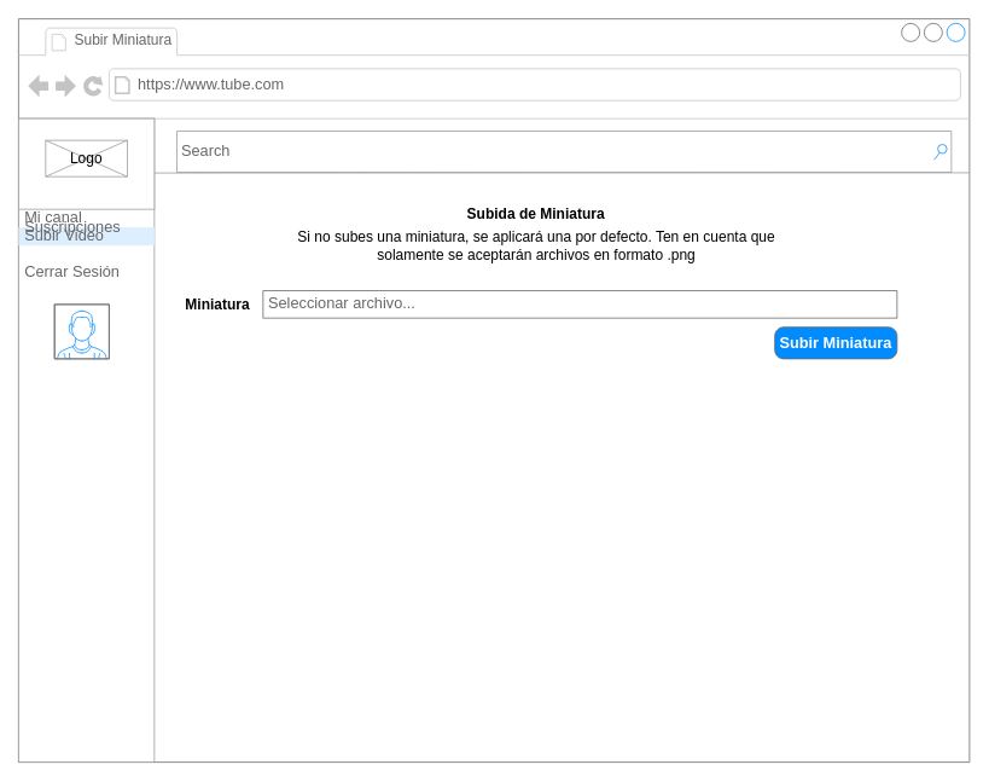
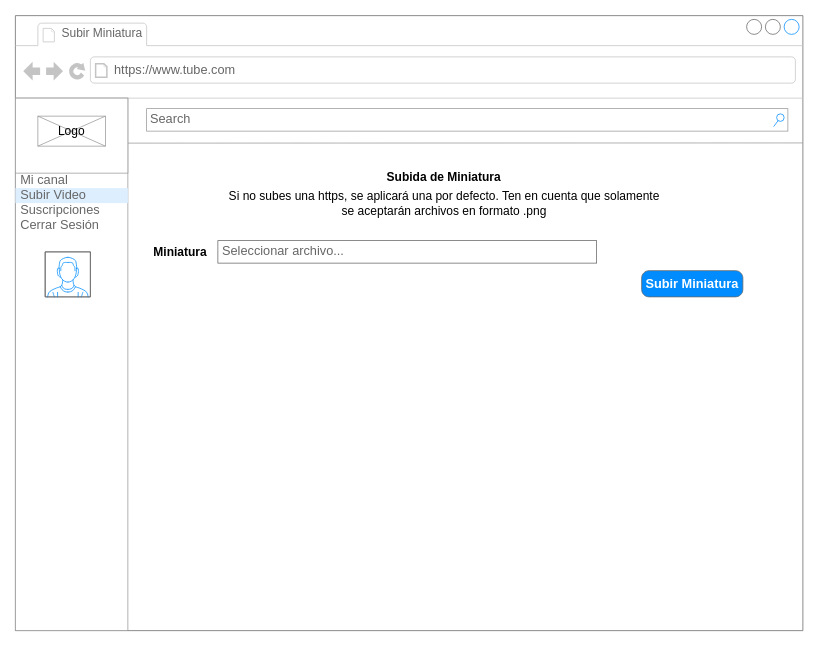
- <mxCell id="16" value="Search" style="strokeWidth=1;shadow=0;dashed=0;align=center;html=1;shape=mxgraph.mockup.forms.searchBox;strokeColor=#999999;mainText=;fillColor=#ffffff;strokeColor2=#008cff;fontColor=#666666;fontSize=17;align=left;spacingLeft=3;" parent="2" vertex="1"><mxGeometry x="175" y="124" width="855" height="45" as="geometry" /></mxCell>
+ <mxCell id="16" value="Search" style="strokeWidth=1;shadow=0;dashed=0;align=center;html=1;shape=mxgraph.mockup.forms.searchBox;strokeColor=#999999;mainText=;fillColor=#ffffff;strokeColor2=#008cff;fontColor=#666666;fontSize=17;align=left;spacingLeft=3;" parent="2" vertex="1"><mxGeometry x="175" y="124" width="855" height="30" as="geometry" /></mxCell>
- <mxCell id="11" value="Suscripciones" style="text;html=1;strokeColor=none;fillColor=none;align=left;verticalAlign=middle;whiteSpace=wrap;rounded=0;fontSize=17;fontColor=#666666;" parent="5" vertex="1"><mxGeometry x="5" y="110" width="140" height="20" as="geometry" /></mxCell>
+ <mxCell id="11" value="Suscripciones" style="text;html=1;strokeColor=none;fillColor=none;align=left;verticalAlign=middle;whiteSpace=wrap;rounded=0;fontSize=17;fontColor=#666666;" parent="5" vertex="1"><mxGeometry x="5" y="140" width="140" height="20" as="geometry" /></mxCell>
- <mxCell id="20" value="&lt;span style=&quot;font-size: 16px&quot;&gt;Si no subes una miniatura, se aplicará una por defecto. Ten en cuenta que solamente se aceptarán archivos en formato .png&lt;/span&gt;" style="text;html=1;strokeColor=none;fillColor=none;align=center;verticalAlign=middle;whiteSpace=wrap;rounded=0;" parent="2" vertex="1"><mxGeometry x="281.5" y="235" width="580" height="30" as="geometry" /></mxCell>
+ <mxCell id="20" value="&lt;span style=&quot;font-size: 16px&quot;&gt;Si no subes una https, se aplicará una por defecto. Ten en cuenta que solamente se aceptarán archivos en formato .png&lt;/span&gt;" style="text;html=1;strokeColor=none;fillColor=none;align=center;verticalAlign=middle;whiteSpace=wrap;rounded=0;" parent="2" vertex="1"><mxGeometry x="281.5" y="235" width="580" height="30" as="geometry" /></mxCell>
- <mxCell id="18" value="Seleccionar archivo..." style="strokeWidth=1;shadow=0;dashed=0;align=center;html=1;shape=mxgraph.mockup.text.textBox;fillColor=#ffffff;fontColor=#666666;align=left;fontSize=17;spacingLeft=4;spacingTop=-3;strokeColor=#666666;mainText=" parent="2" vertex="1"><mxGeometry x="270" y="300" width="700" height="30" as="geometry" /></mxCell>
+ <mxCell id="18" value="Seleccionar archivo..." style="strokeWidth=1;shadow=0;dashed=0;align=center;html=1;shape=mxgraph.mockup.text.textBox;fillColor=#ffffff;fontColor=#666666;align=left;fontSize=17;spacingLeft=4;spacingTop=-3;strokeColor=#666666;mainText=" parent="2" vertex="1"><mxGeometry x="270" y="300" width="505" height="30" as="geometry" /></mxCell>
